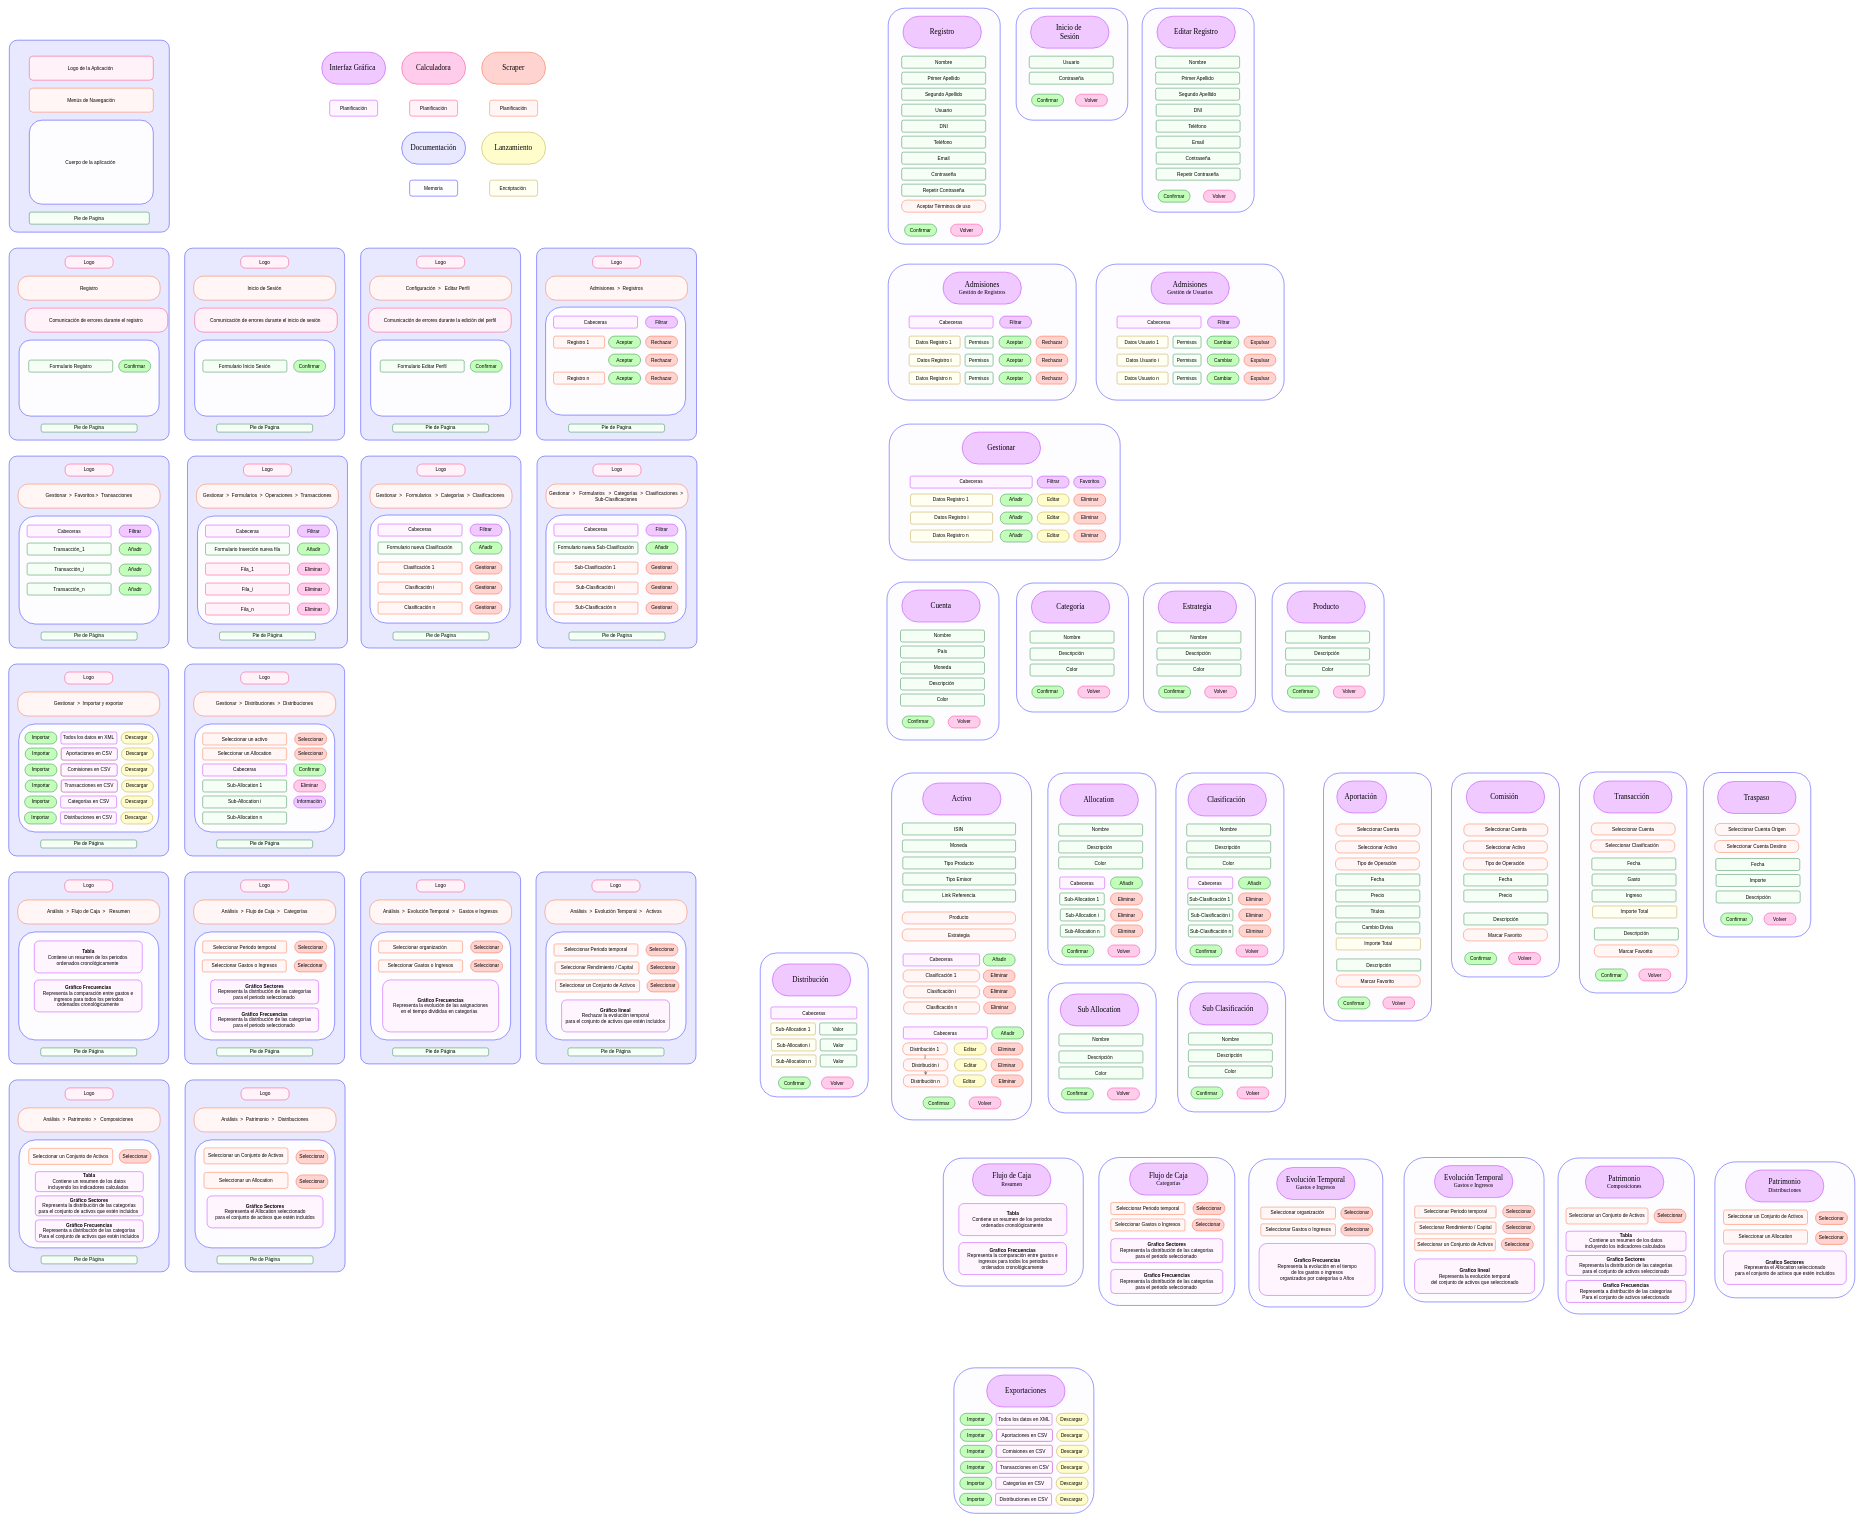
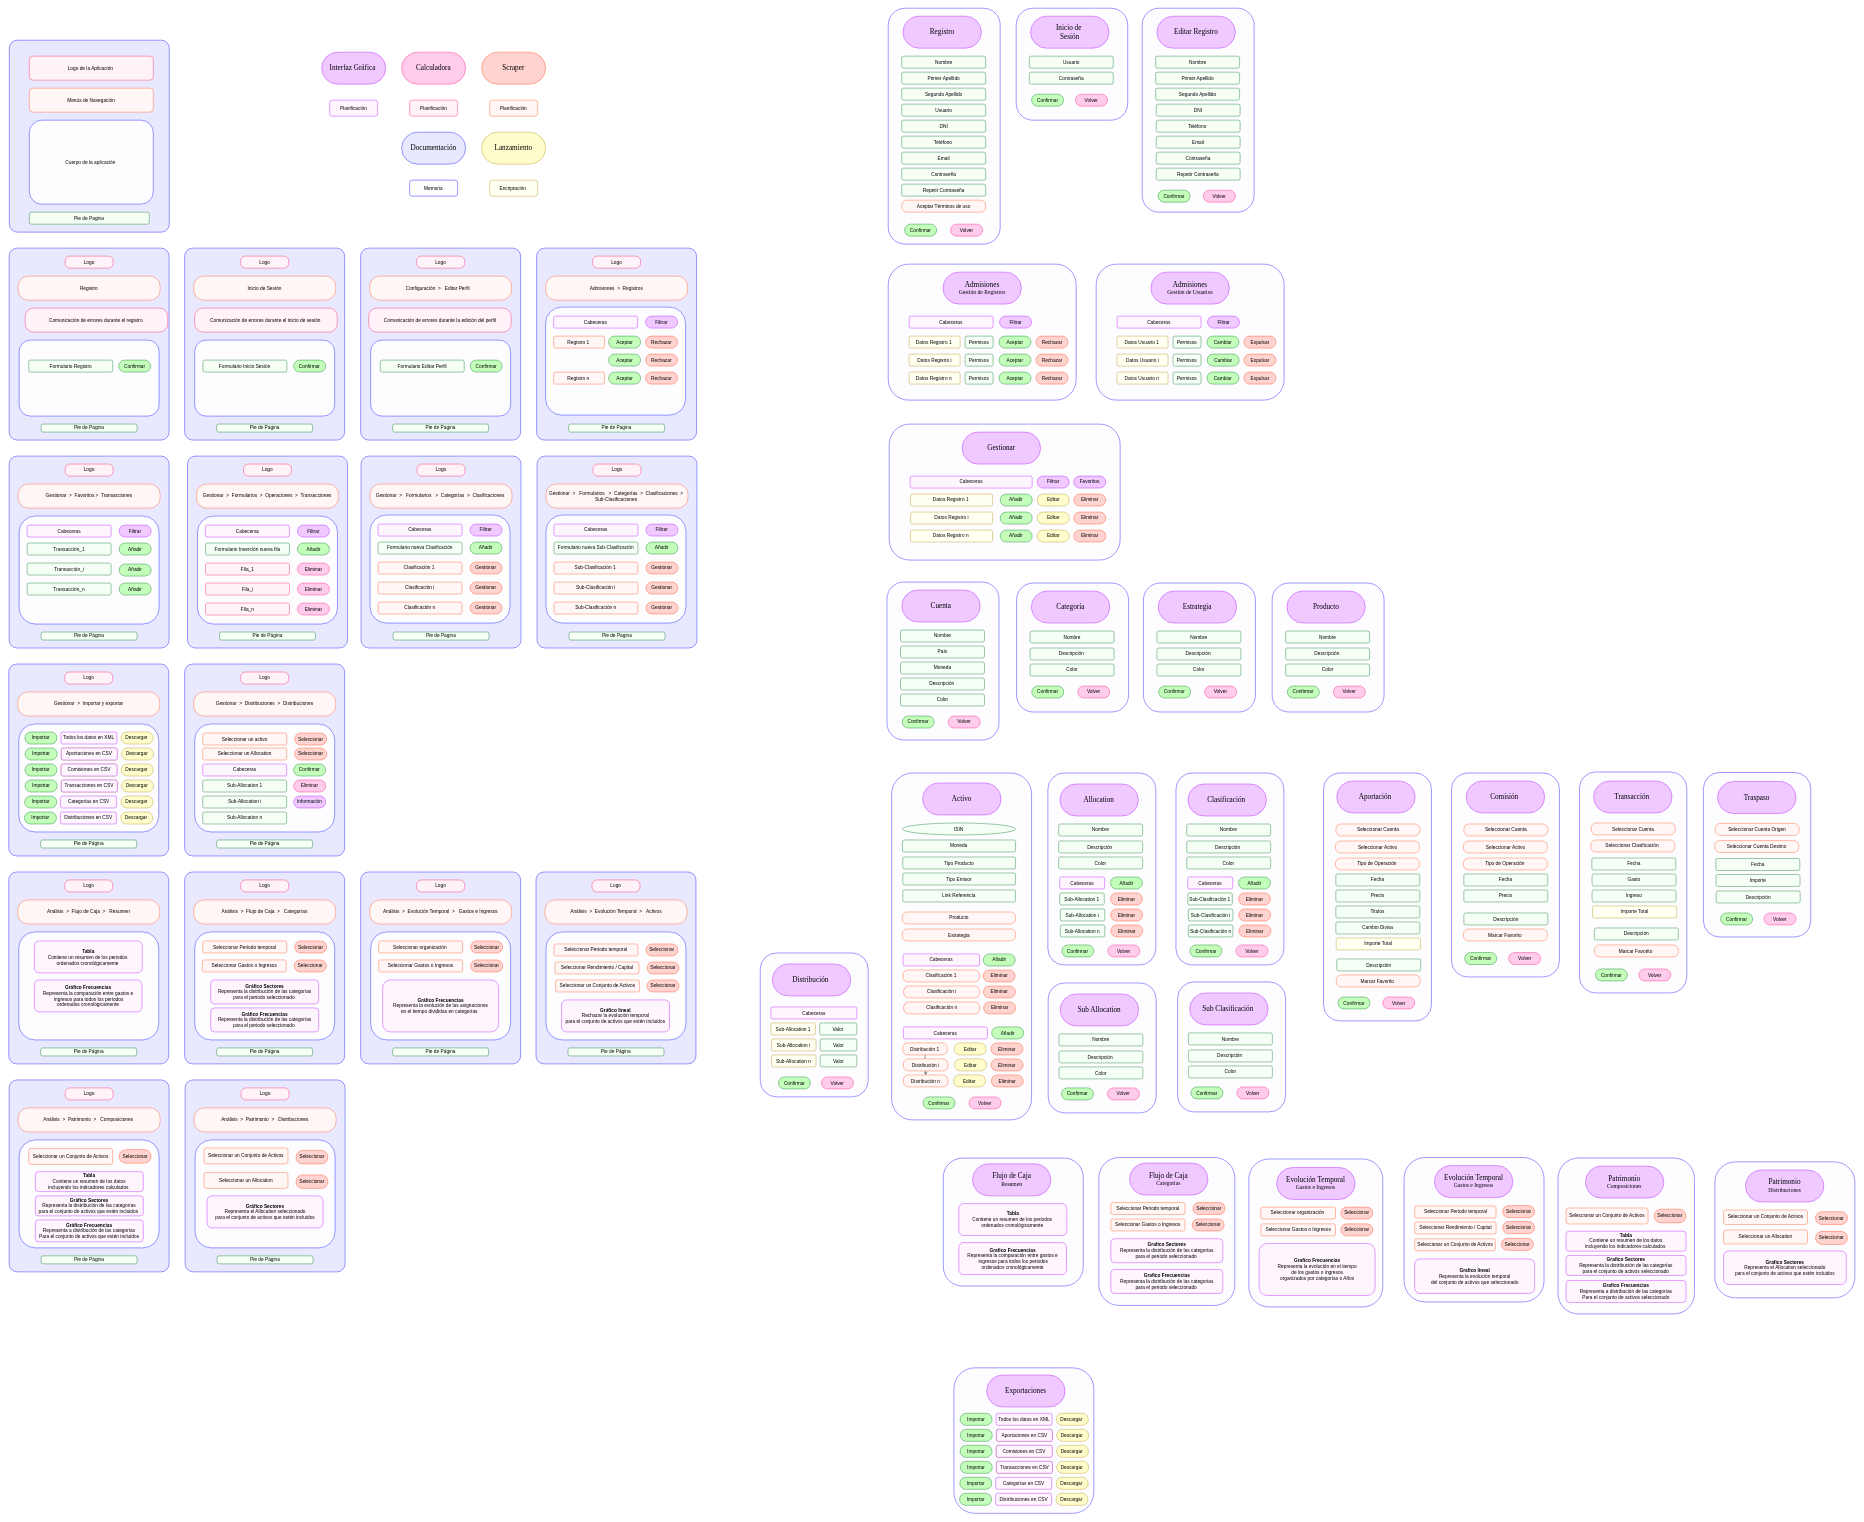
- <mxCell id="423" value="&lt;font face=&quot;Berlin Sans FB Demi&quot;&gt;&lt;span style=&quot;font-size: 18px&quot;&gt;Aportación&amp;nbsp;&lt;/span&gt;&lt;/font&gt;" style="rounded=1;whiteSpace=wrap;html=1;arcSize=50;strokeColor=#B012FF;fillColor=#EFC9FF;" parent="1" vertex="1"><mxGeometry x="3341.61" y="1952.5" width="125" height="80" as="geometry" /></mxCell>
+ <mxCell id="423" value="&lt;font face=&quot;Berlin Sans FB Demi&quot;&gt;&lt;span style=&quot;font-size: 18px&quot;&gt;Aportación&amp;nbsp;&lt;/span&gt;&lt;/font&gt;" style="rounded=1;whiteSpace=wrap;html=1;arcSize=50;strokeColor=#B012FF;fillColor=#EFC9FF;" parent="1" vertex="1"><mxGeometry x="3341.61" y="1952.5" width="196.12" height="80" as="geometry" /></mxCell>
- <mxCell id="464" value="ISIN" style="rounded=1;whiteSpace=wrap;html=1;strokeColor=#097526;fillColor=#F5FFF5;" parent="1" vertex="1"><mxGeometry x="2255.46" y="2057.5" width="283.06" height="30" as="geometry" /></mxCell>
+ <mxCell id="464" value="ISIN" style="ellipse;whiteSpace=wrap;html=1;strokeColor=#097526;fillColor=#F5FFF5;" parent="1" vertex="1"><mxGeometry x="2255.46" y="2057.5" width="283.06" height="30" as="geometry" /></mxCell>
